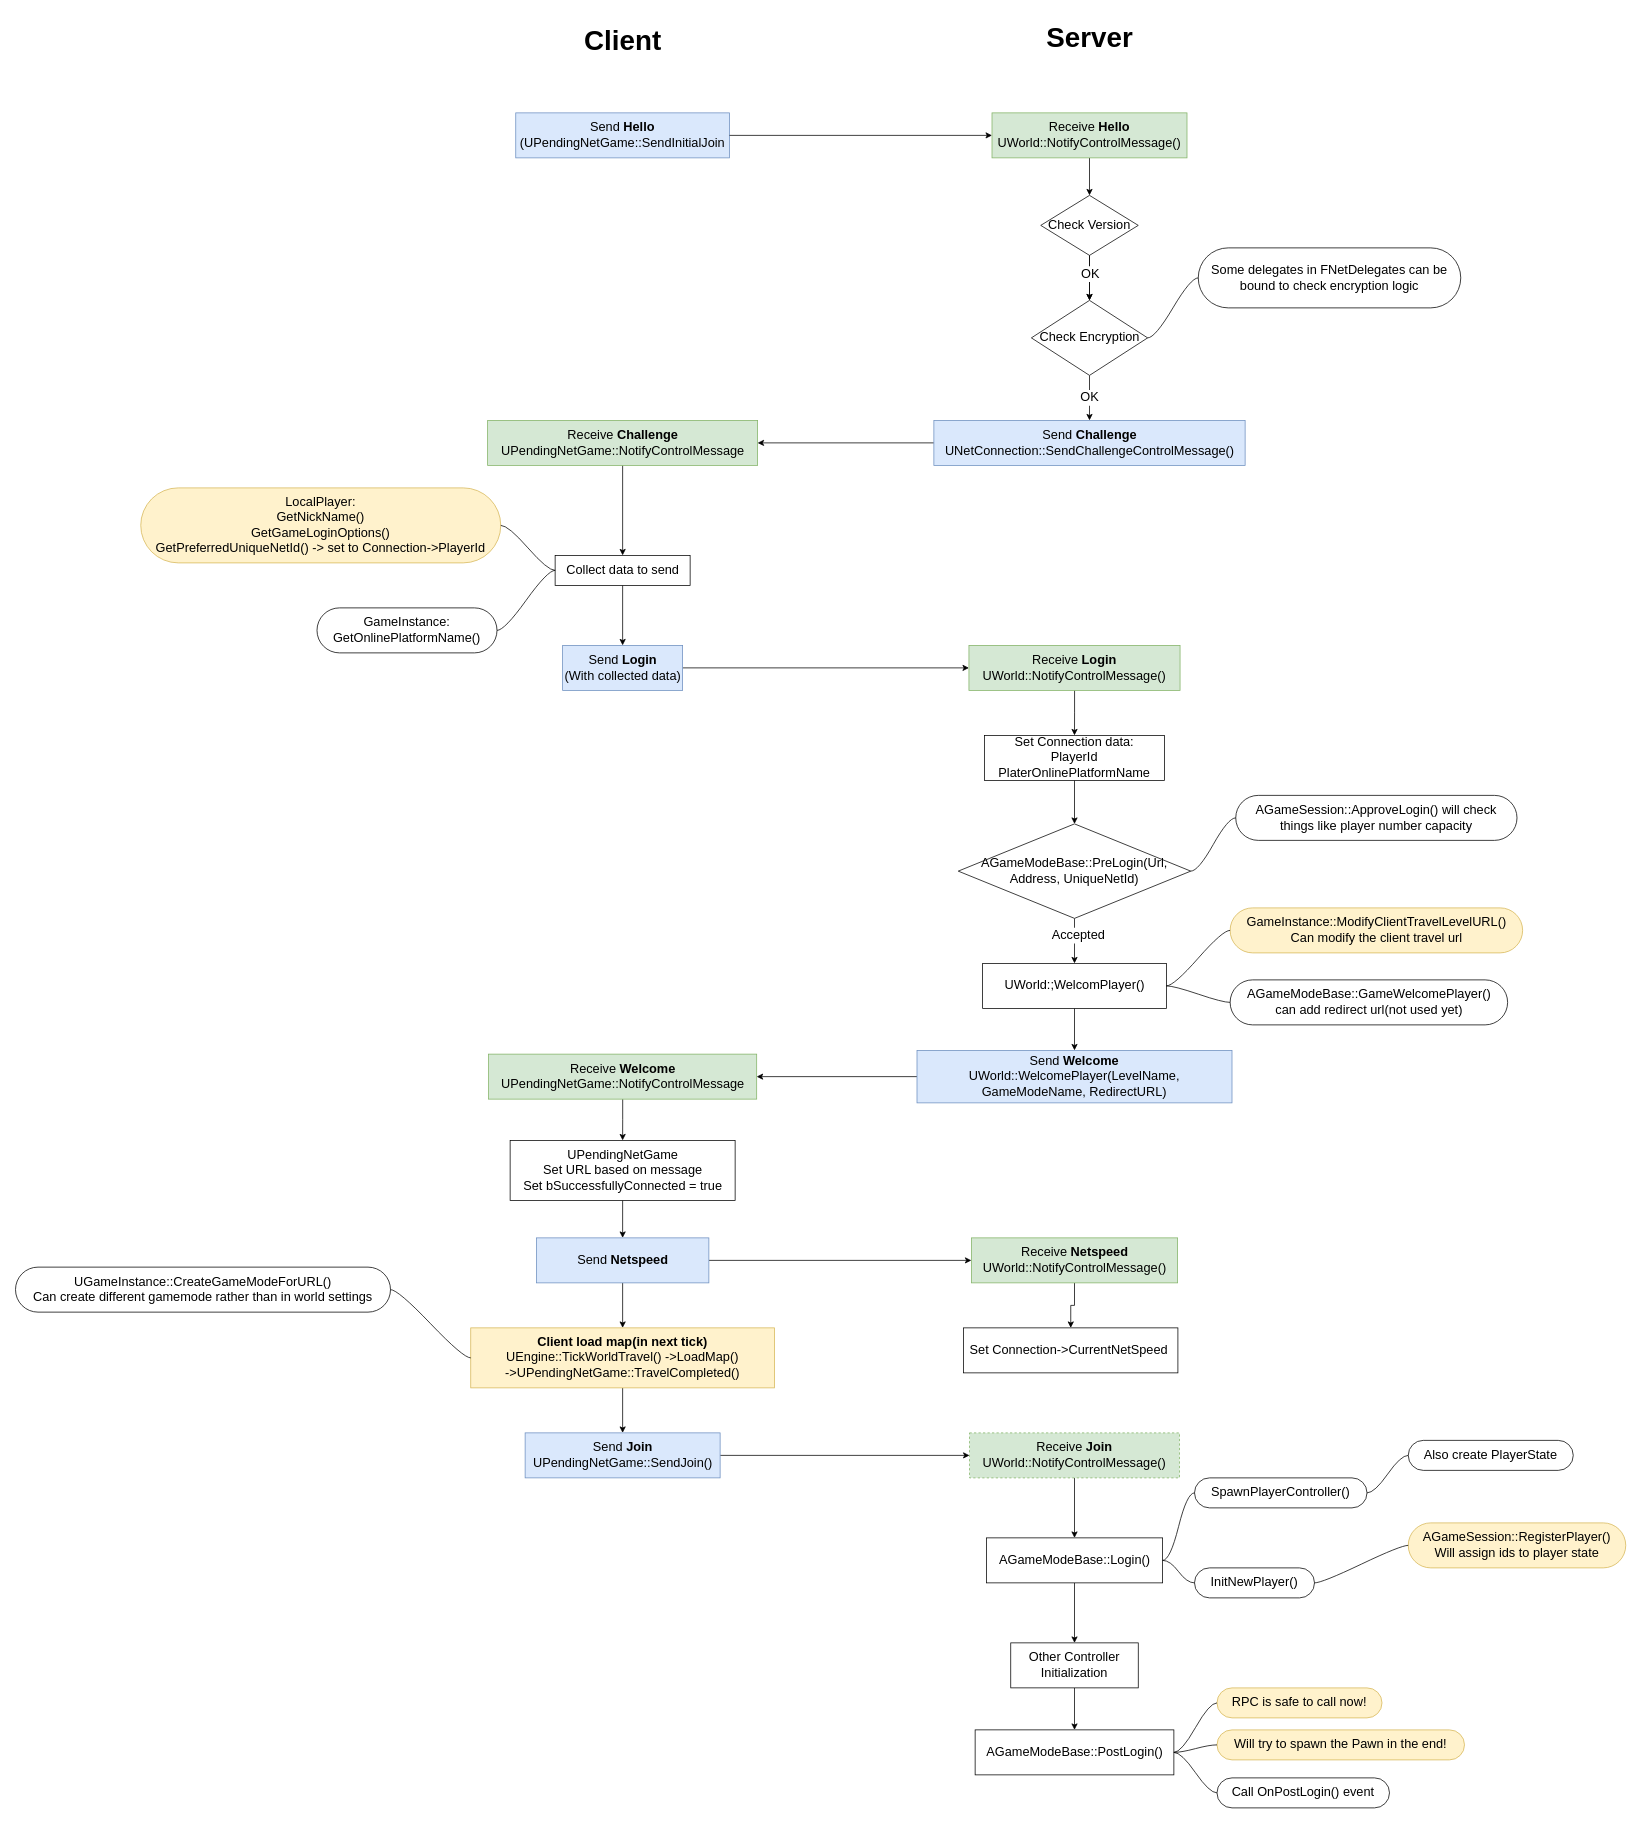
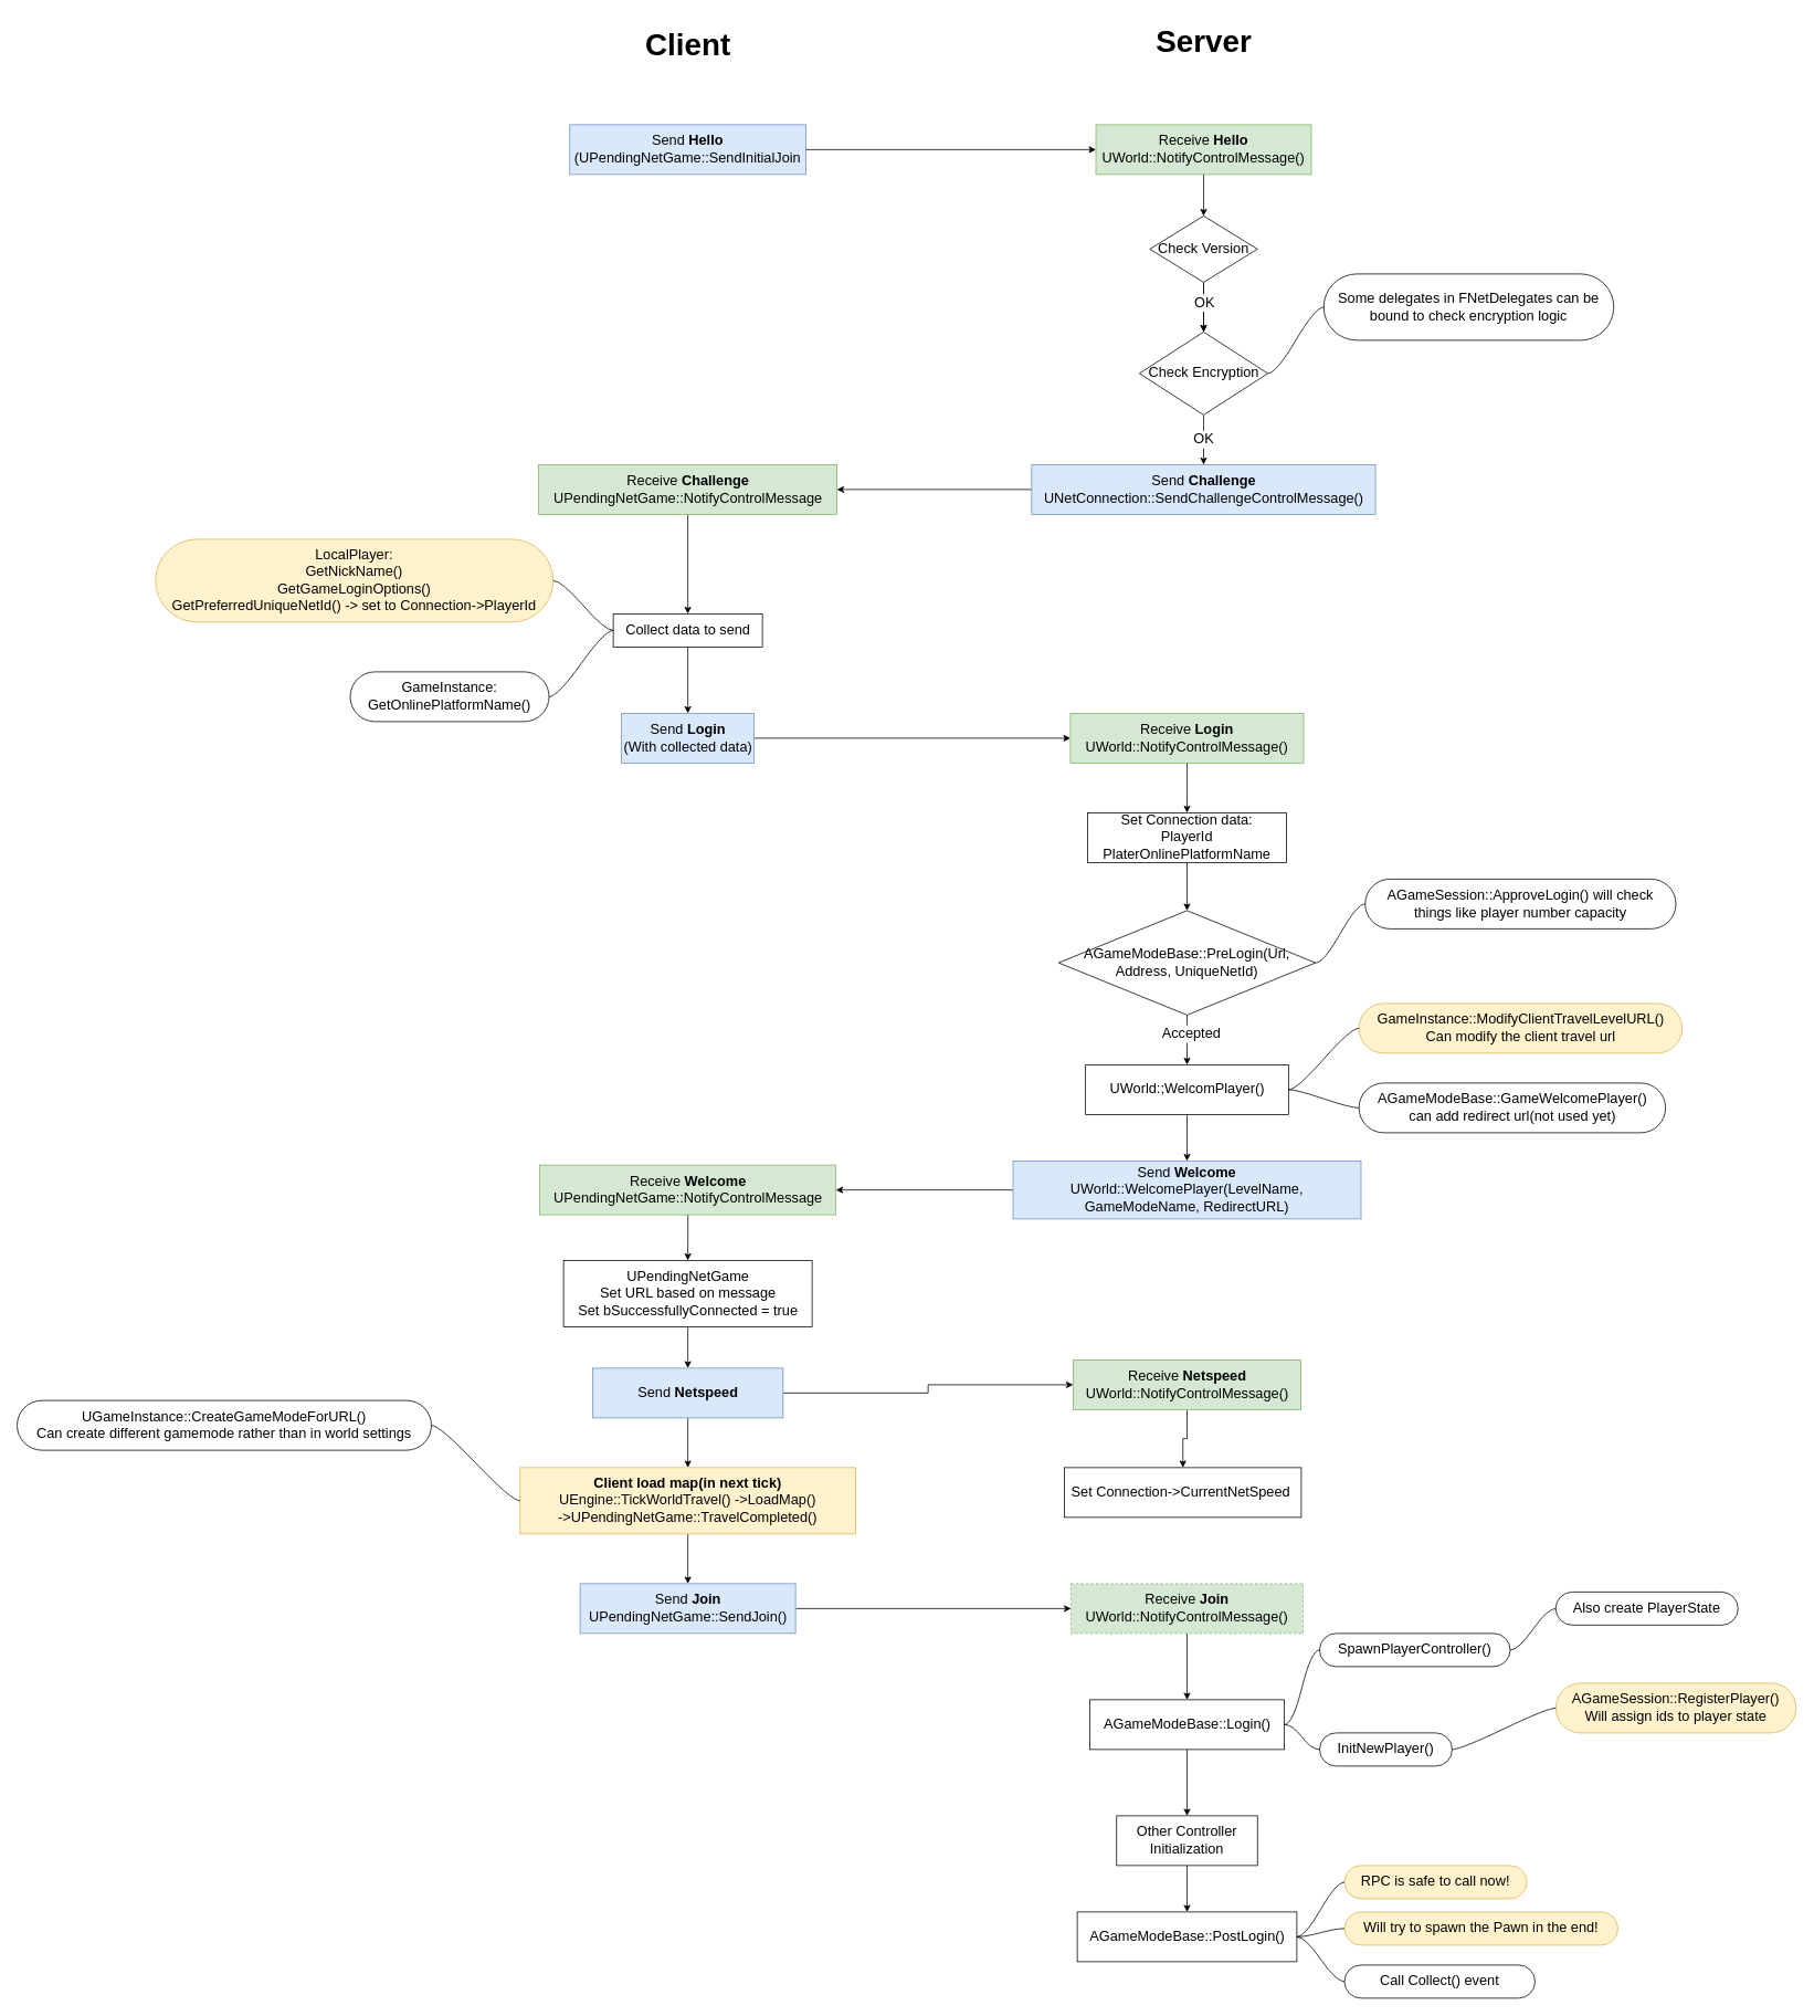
- <mxCell id="41" value="Receive &lt;b&gt;Netspeed&lt;/b&gt;&lt;br style=&quot;font-size: 17px;&quot;&gt;UWorld::NotifyControlMessage()" style="whiteSpace=wrap;html=1;fillColor=#d5e8d4;strokeColor=#82b366;fontSize=17;" parent="1" vertex="1"><mxGeometry x="1294.5" y="1650" width="275" height="60" as="geometry" /></mxCell>
+ <mxCell id="41" value="Receive &lt;b&gt;Netspeed&lt;/b&gt;&lt;br style=&quot;font-size: 17px;&quot;&gt;UWorld::NotifyControlMessage()" style="whiteSpace=wrap;html=1;fillColor=#d5e8d4;strokeColor=#82b366;fontSize=17;" parent="1" vertex="1"><mxGeometry x="1294.5" y="1640" width="275" height="60" as="geometry" /></mxCell>
- <mxCell id="72" value="Call OnPostLogin() event" style="whiteSpace=wrap;html=1;rounded=1;arcSize=50;align=center;verticalAlign=middle;strokeWidth=1;autosize=1;spacing=4;treeFolding=1;treeMoving=1;newEdgeStyle={&quot;edgeStyle&quot;:&quot;entityRelationEdgeStyle&quot;,&quot;startArrow&quot;:&quot;none&quot;,&quot;endArrow&quot;:&quot;none&quot;,&quot;segment&quot;:10,&quot;curved&quot;:1,&quot;sourcePerimeterSpacing&quot;:0,&quot;targetPerimeterSpacing&quot;:0};fontSize=17;" parent="1" vertex="1"><mxGeometry x="1622" y="2370" width="230" height="40" as="geometry" /></mxCell>
+ <mxCell id="72" value="Call Collect() event" style="whiteSpace=wrap;html=1;rounded=1;arcSize=50;align=center;verticalAlign=middle;strokeWidth=1;autosize=1;spacing=4;treeFolding=1;treeMoving=1;newEdgeStyle={&quot;edgeStyle&quot;:&quot;entityRelationEdgeStyle&quot;,&quot;startArrow&quot;:&quot;none&quot;,&quot;endArrow&quot;:&quot;none&quot;,&quot;segment&quot;:10,&quot;curved&quot;:1,&quot;sourcePerimeterSpacing&quot;:0,&quot;targetPerimeterSpacing&quot;:0};fontSize=17;" parent="1" vertex="1"><mxGeometry x="1622" y="2370" width="230" height="40" as="geometry" /></mxCell>
